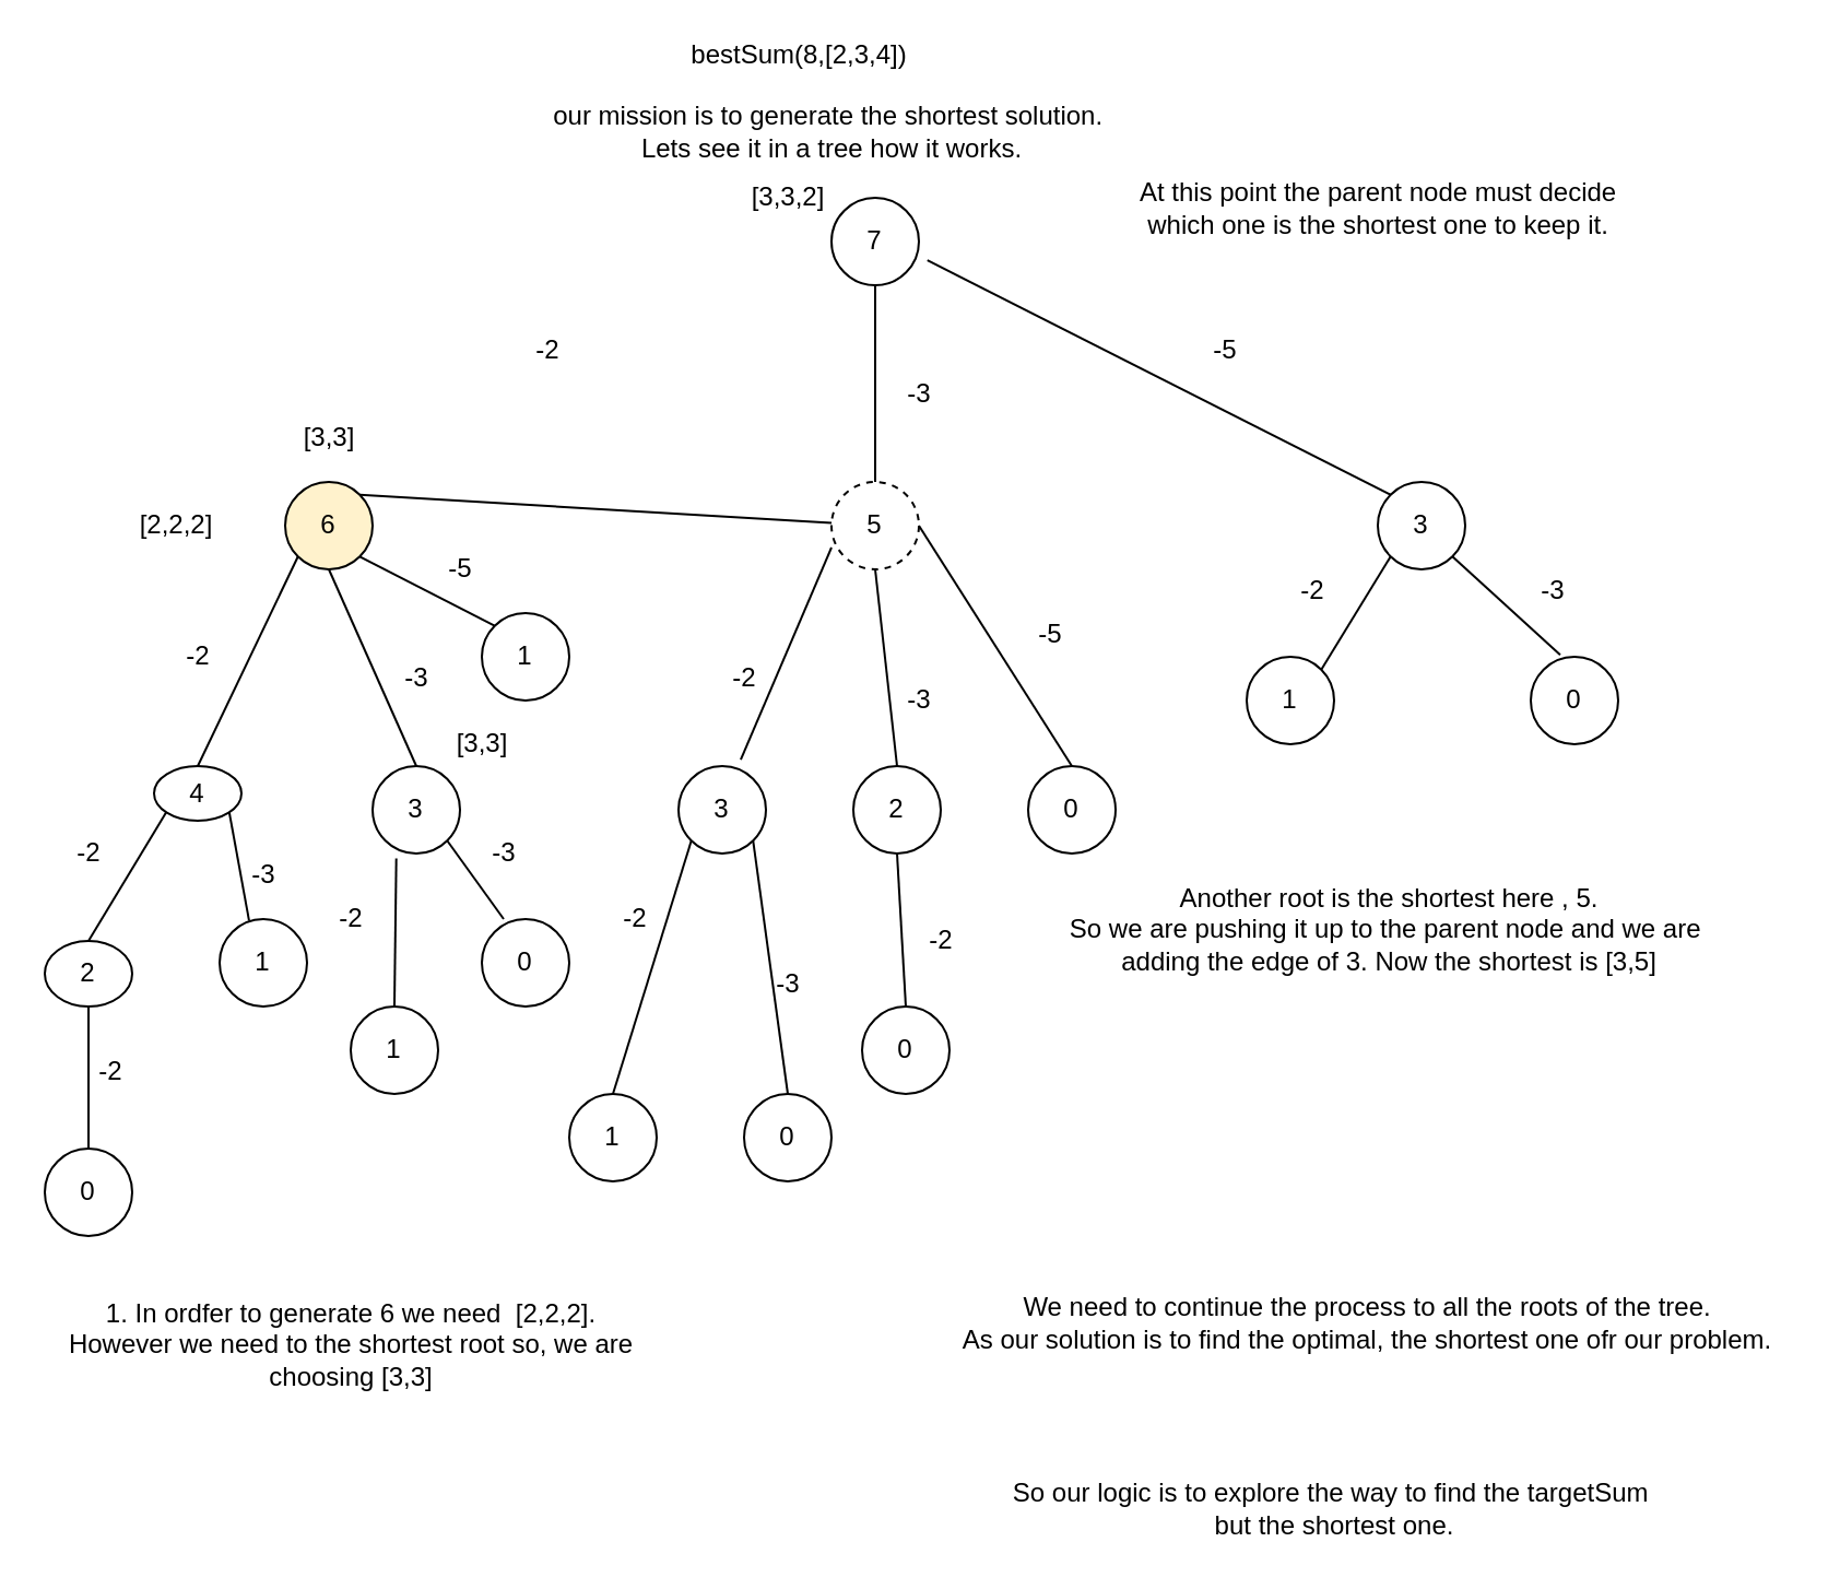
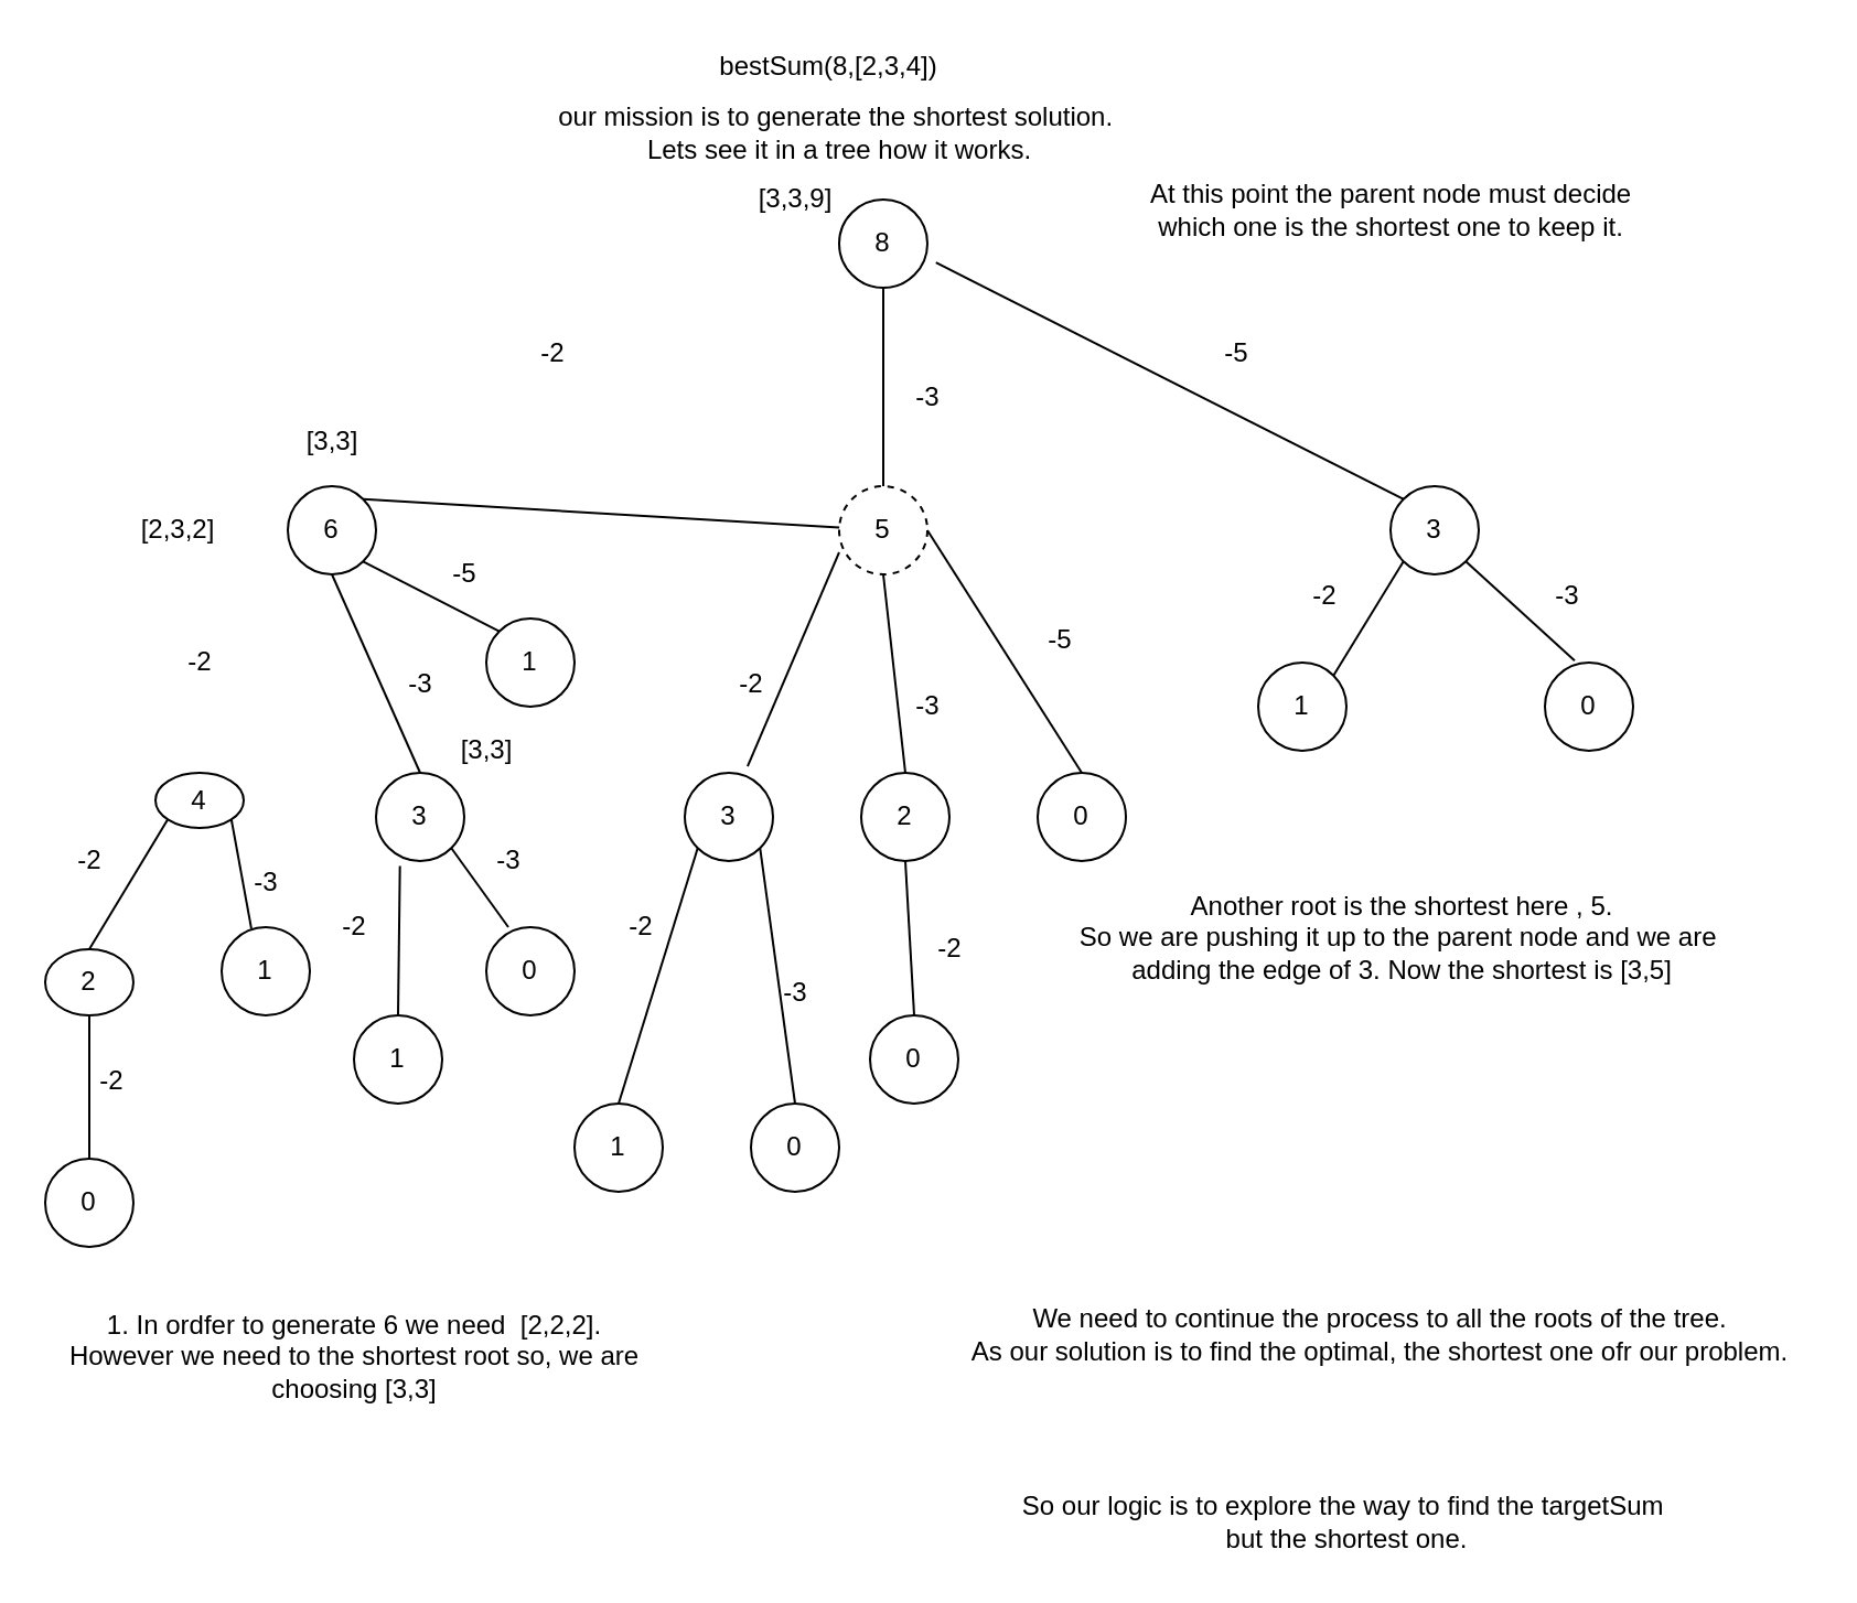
- <mxCell id="2" value="bestSum(8,[2,3,4])" style="text;html=1;align=center;verticalAlign=middle;resizable=0;points=[];autosize=1;" vertex="1" parent="1"><mxGeometry x="310" y="15" width="110" height="20" as="geometry" /></mxCell>
+ <mxCell id="2" value="bestSum(8,[2,3,4])" style="text;html=1;align=center;verticalAlign=middle;resizable=0;points=[];autosize=1;" vertex="1" parent="1"><mxGeometry x="320" y="20" width="110" height="20" as="geometry" /></mxCell>
- <mxCell id="65" value="[3,3,2]" style="text;html=1;align=center;verticalAlign=middle;resizable=0;points=[];autosize=1;" vertex="1" parent="1"><mxGeometry x="335" y="80" width="50" height="20" as="geometry" /></mxCell>
+ <mxCell id="65" value="[3,3,9]" style="text;html=1;align=center;verticalAlign=middle;resizable=0;points=[];autosize=1;" vertex="1" parent="1"><mxGeometry x="335" y="80" width="50" height="20" as="geometry" /></mxCell>
- <mxCell id="4" value="7" style="ellipse;whiteSpace=wrap;html=1;" vertex="1" parent="1"><mxGeometry x="380" y="90" width="40" height="40" as="geometry" /></mxCell>
+ <mxCell id="4" value="8" style="ellipse;whiteSpace=wrap;html=1;" vertex="1" parent="1"><mxGeometry x="380" y="90" width="40" height="40" as="geometry" /></mxCell>
- <mxCell id="62" value="[2,2,2]" style="text;html=1;align=center;verticalAlign=middle;resizable=0;points=[];autosize=1;" vertex="1" parent="1"><mxGeometry x="55" y="230" width="50" height="20" as="geometry" /></mxCell>
+ <mxCell id="62" value="[2,3,2]" style="text;html=1;align=center;verticalAlign=middle;resizable=0;points=[];autosize=1;" vertex="1" parent="1"><mxGeometry x="55" y="230" width="50" height="20" as="geometry" /></mxCell>
- <mxCell id="5" value="6" style="ellipse;whiteSpace=wrap;html=1;fillColor=#fff2cc;" vertex="1" parent="1"><mxGeometry x="130" y="220" width="40" height="40" as="geometry" /></mxCell>
+ <mxCell id="5" value="6" style="ellipse;whiteSpace=wrap;html=1;" vertex="1" parent="1"><mxGeometry x="130" y="220" width="40" height="40" as="geometry" /></mxCell>
- <mxCell id="32" value="" style="endArrow=none;html=1;exitX=0.5;exitY=0;exitDx=0;exitDy=0;entryX=0;entryY=1;entryDx=0;entryDy=0;" edge="1" parent="1" source="13" target="5"><mxGeometry width="50" height="50" relative="1" as="geometry"><mxPoint x="90" y="340" as="sourcePoint" /><mxPoint x="140" y="240" as="targetPoint" /></mxGeometry></mxCell>
